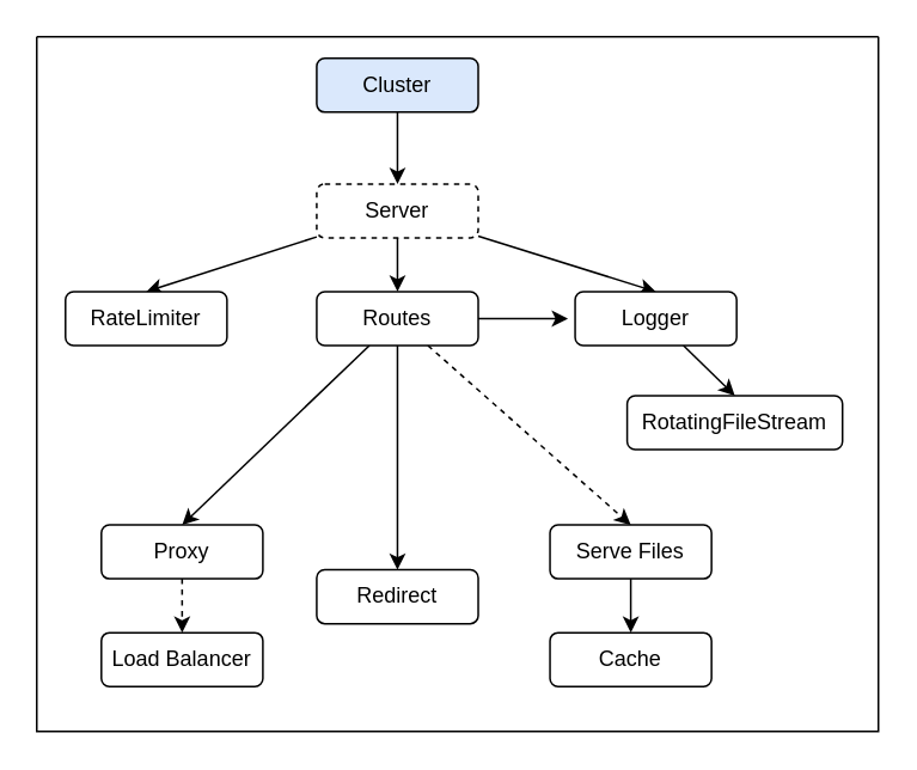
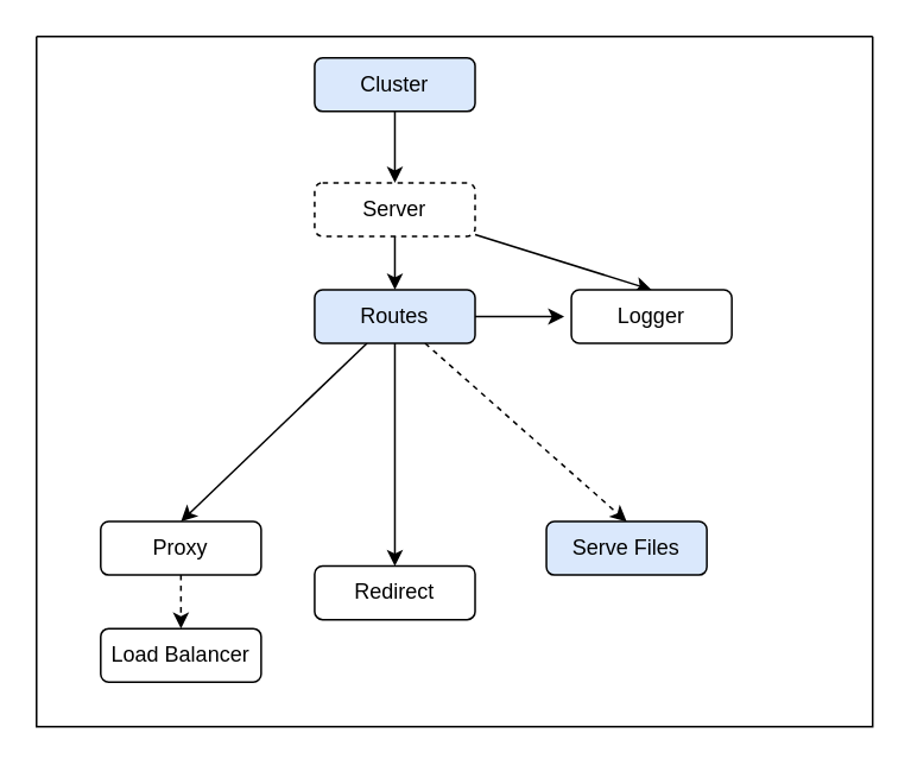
- <mxCell id="4" style="edgeStyle=none;html=1;entryX=0.5;entryY=0;entryDx=0;entryDy=0;" edge="1" parent="1" source="7" target="10"><mxGeometry relative="1" as="geometry" /></mxCell>
- <mxCell id="10" value="RateLimiter" style="rounded=1;whiteSpace=wrap;html=1;" vertex="1" parent="1"><mxGeometry x="36" y="162" width="90" height="30" as="geometry" /></mxCell>
- <mxCell id="15" value="Routes" style="rounded=1;whiteSpace=wrap;html=1;" vertex="1" parent="1"><mxGeometry x="176" y="162" width="90" height="30" as="geometry" /></mxCell>
+ <mxCell id="15" value="Routes" style="rounded=1;whiteSpace=wrap;html=1;fillColor=#dae8fc;" vertex="1" parent="1"><mxGeometry x="176" y="162" width="90" height="30" as="geometry" /></mxCell>
- <mxCell id="8" style="edgeStyle=none;html=1;entryX=0.5;entryY=0;entryDx=0;entryDy=0;" edge="1" parent="1" source="9" target="22"><mxGeometry relative="1" as="geometry" /></mxCell>
- <mxCell id="22" value="RotatingFileStream" style="rounded=1;whiteSpace=wrap;html=1;" vertex="1" parent="1"><mxGeometry x="349" y="220" width="120" height="30" as="geometry" /></mxCell>
- <mxCell id="20" value="Serve Files" style="rounded=1;whiteSpace=wrap;html=1;" vertex="1" parent="1"><mxGeometry x="306" y="292" width="90" height="30" as="geometry" /></mxCell>
+ <mxCell id="20" value="Serve Files" style="rounded=1;whiteSpace=wrap;html=1;fillColor=#dae8fc;" vertex="1" parent="1"><mxGeometry x="306" y="292" width="90" height="30" as="geometry" /></mxCell>
- <mxCell id="19" style="edgeStyle=none;html=1;" edge="1" parent="1" source="20" target="21"><mxGeometry relative="1" as="geometry" /></mxCell>
- <mxCell id="21" value="Cache" style="rounded=1;whiteSpace=wrap;html=1;" vertex="1" parent="1"><mxGeometry x="306" y="352" width="90" height="30" as="geometry" /></mxCell>
